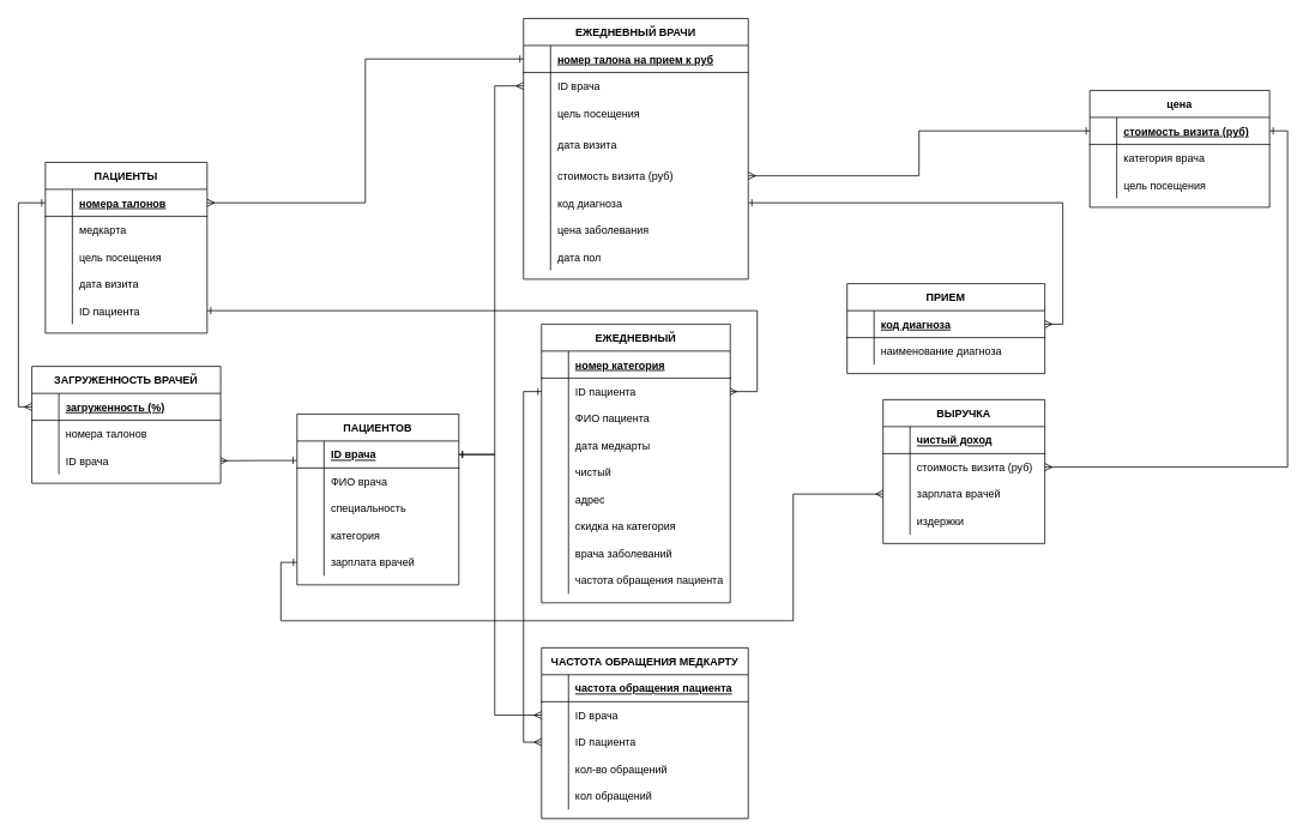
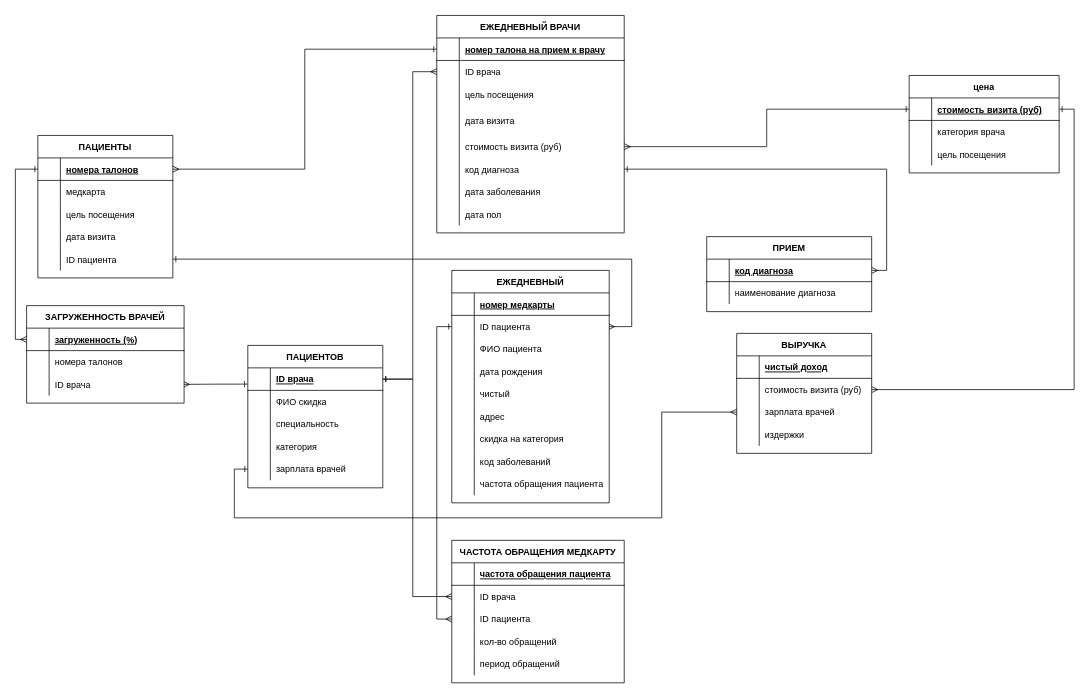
- <mxCell id="49" value="номер талона на прием к руб" style="shape=partialRectangle;connectable=0;fillColor=none;top=0;left=0;bottom=0;right=0;align=left;spacingLeft=6;fontStyle=5;overflow=hidden;" parent="47" vertex="1"><mxGeometry x="30" width="220" height="30" as="geometry"><mxRectangle width="220" height="30" as="alternateBounds" /></mxGeometry></mxCell>
+ <mxCell id="49" value="номер талона на прием к врачу" style="shape=partialRectangle;connectable=0;fillColor=none;top=0;left=0;bottom=0;right=0;align=left;spacingLeft=6;fontStyle=5;overflow=hidden;" parent="47" vertex="1"><mxGeometry x="30" width="220" height="30" as="geometry"><mxRectangle width="220" height="30" as="alternateBounds" /></mxGeometry></mxCell>
- <mxCell id="67" value="цена заболевания" style="shape=partialRectangle;connectable=0;fillColor=none;top=0;left=0;bottom=0;right=0;align=left;spacingLeft=6;overflow=hidden;" vertex="1" parent="65"><mxGeometry x="30" width="220" height="30" as="geometry"><mxRectangle width="220" height="30" as="alternateBounds" /></mxGeometry></mxCell>
+ <mxCell id="67" value="дата заболевания" style="shape=partialRectangle;connectable=0;fillColor=none;top=0;left=0;bottom=0;right=0;align=left;spacingLeft=6;overflow=hidden;" vertex="1" parent="65"><mxGeometry x="30" width="220" height="30" as="geometry"><mxRectangle width="220" height="30" as="alternateBounds" /></mxGeometry></mxCell>
- <mxCell id="21" value="номер категория" style="shape=partialRectangle;connectable=0;fillColor=none;top=0;left=0;bottom=0;right=0;align=left;spacingLeft=6;fontStyle=5;overflow=hidden;" parent="19" vertex="1"><mxGeometry x="30" width="180" height="30" as="geometry"><mxRectangle width="180" height="30" as="alternateBounds" /></mxGeometry></mxCell>
+ <mxCell id="21" value="номер медкарты" style="shape=partialRectangle;connectable=0;fillColor=none;top=0;left=0;bottom=0;right=0;align=left;spacingLeft=6;fontStyle=5;overflow=hidden;" parent="19" vertex="1"><mxGeometry x="30" width="180" height="30" as="geometry"><mxRectangle width="180" height="30" as="alternateBounds" /></mxGeometry></mxCell>
- <mxCell id="30" value="дата медкарты" style="shape=partialRectangle;connectable=0;fillColor=none;top=0;left=0;bottom=0;right=0;align=left;spacingLeft=6;overflow=hidden;" parent="28" vertex="1"><mxGeometry x="30" width="180" height="30" as="geometry"><mxRectangle width="180" height="30" as="alternateBounds" /></mxGeometry></mxCell>
+ <mxCell id="30" value="дата рождения" style="shape=partialRectangle;connectable=0;fillColor=none;top=0;left=0;bottom=0;right=0;align=left;spacingLeft=6;overflow=hidden;" parent="28" vertex="1"><mxGeometry x="30" width="180" height="30" as="geometry"><mxRectangle width="180" height="30" as="alternateBounds" /></mxGeometry></mxCell>
- <mxCell id="8" value="ФИО врача" style="shape=partialRectangle;connectable=0;fillColor=none;top=0;left=0;bottom=0;right=0;align=left;spacingLeft=6;overflow=hidden;" parent="6" vertex="1"><mxGeometry x="30" width="150" height="30" as="geometry"><mxRectangle width="150" height="30" as="alternateBounds" /></mxGeometry></mxCell>
+ <mxCell id="8" value="ФИО скидка" style="shape=partialRectangle;connectable=0;fillColor=none;top=0;left=0;bottom=0;right=0;align=left;spacingLeft=6;overflow=hidden;" parent="6" vertex="1"><mxGeometry x="30" width="150" height="30" as="geometry"><mxRectangle width="150" height="30" as="alternateBounds" /></mxGeometry></mxCell>
- <mxCell id="42" value="врача заболеваний" style="shape=partialRectangle;connectable=0;fillColor=none;top=0;left=0;bottom=0;right=0;align=left;spacingLeft=6;overflow=hidden;" parent="40" vertex="1"><mxGeometry x="30" width="180" height="30" as="geometry"><mxRectangle width="180" height="30" as="alternateBounds" /></mxGeometry></mxCell>
+ <mxCell id="42" value="код заболеваний" style="shape=partialRectangle;connectable=0;fillColor=none;top=0;left=0;bottom=0;right=0;align=left;spacingLeft=6;overflow=hidden;" parent="40" vertex="1"><mxGeometry x="30" width="180" height="30" as="geometry"><mxRectangle width="180" height="30" as="alternateBounds" /></mxGeometry></mxCell>
- <mxCell id="148" value="кол обращений" style="shape=partialRectangle;connectable=0;fillColor=none;top=0;left=0;bottom=0;right=0;align=left;spacingLeft=6;overflow=hidden;" parent="146" vertex="1"><mxGeometry x="30" width="200" height="30" as="geometry"><mxRectangle width="200" height="30" as="alternateBounds" /></mxGeometry></mxCell>
+ <mxCell id="148" value="период обращений" style="shape=partialRectangle;connectable=0;fillColor=none;top=0;left=0;bottom=0;right=0;align=left;spacingLeft=6;overflow=hidden;" parent="146" vertex="1"><mxGeometry x="30" width="200" height="30" as="geometry"><mxRectangle width="200" height="30" as="alternateBounds" /></mxGeometry></mxCell>
